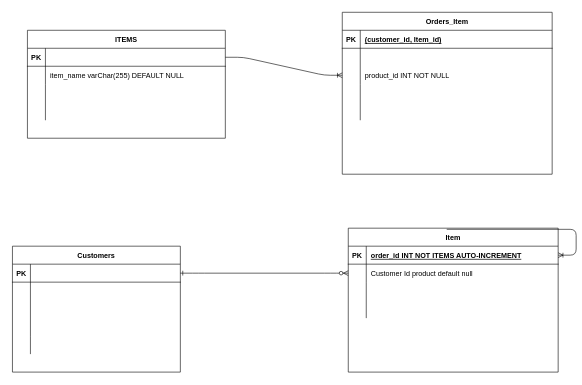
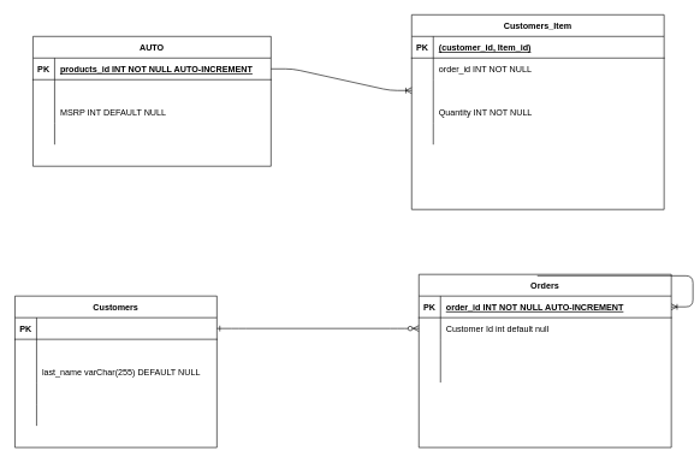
- <mxCell id="42" value="Orders_Item" style="shape=table;startSize=30;container=1;collapsible=1;childLayout=tableLayout;fixedRows=1;rowLines=0;fontStyle=1;align=center;resizeLast=1;" parent="1" vertex="1"><mxGeometry x="570" y="20" width="350" height="270" as="geometry" /></mxCell>
+ <mxCell id="42" value="Customers_Item" style="shape=table;startSize=30;container=1;collapsible=1;childLayout=tableLayout;fixedRows=1;rowLines=0;fontStyle=1;align=center;resizeLast=1;" parent="1" vertex="1"><mxGeometry x="570" y="20" width="350" height="270" as="geometry" /></mxCell>
- <mxCell id="17" value="ITEMS" style="shape=table;startSize=30;container=1;collapsible=1;childLayout=tableLayout;fixedRows=1;rowLines=0;fontStyle=1;align=center;resizeLast=1;" parent="1" vertex="1"><mxGeometry x="45" y="50" width="330" height="180" as="geometry" /></mxCell>
+ <mxCell id="17" value="AUTO" style="shape=table;startSize=30;container=1;collapsible=1;childLayout=tableLayout;fixedRows=1;rowLines=0;fontStyle=1;align=center;resizeLast=1;" parent="1" vertex="1"><mxGeometry x="45" y="50" width="330" height="180" as="geometry" /></mxCell>
+ <mxCell id="20" value="products_id INT NOT NULL AUTO-INCREMENT" style="shape=partialRectangle;connectable=0;fillColor=none;top=0;left=0;bottom=0;right=0;align=left;spacingLeft=6;fontStyle=5;overflow=hidden;" parent="18" vertex="1"><mxGeometry x="30" width="300" height="30" as="geometry" /></mxCell>
+ <mxCell id="48" value="order_id INT NOT NULL" style="shape=partialRectangle;connectable=0;fillColor=none;top=0;left=0;bottom=0;right=0;align=left;spacingLeft=6;overflow=hidden;" parent="46" vertex="1"><mxGeometry x="30" width="320" height="30" as="geometry" /></mxCell>
- <mxCell id="23" value="item_name varChar(255) DEFAULT NULL" style="shape=partialRectangle;connectable=0;fillColor=none;top=0;left=0;bottom=0;right=0;align=left;spacingLeft=6;overflow=hidden;" parent="21" vertex="1"><mxGeometry x="30" width="300" height="30" as="geometry" /></mxCell>
- <mxCell id="51" value="product_id INT NOT NULL" style="shape=partialRectangle;connectable=0;fillColor=none;top=0;left=0;bottom=0;right=0;align=left;spacingLeft=6;overflow=hidden;" parent="49" vertex="1"><mxGeometry x="30" width="320" height="30" as="geometry" /></mxCell>
+ <mxCell id="26" value="MSRP INT DEFAULT NULL" style="shape=partialRectangle;connectable=0;fillColor=none;top=0;left=0;bottom=0;right=0;align=left;spacingLeft=6;overflow=hidden;" parent="24" vertex="1"><mxGeometry x="30" width="300" height="30" as="geometry" /></mxCell>
+ <mxCell id="54" value="Quantity INT NOT NULL" style="shape=partialRectangle;connectable=0;fillColor=none;top=0;left=0;bottom=0;right=0;align=left;spacingLeft=6;overflow=hidden;" parent="52" vertex="1"><mxGeometry x="30" width="320" height="30" as="geometry" /></mxCell>
- <mxCell id="30" value="Item" style="shape=table;startSize=30;container=1;collapsible=1;childLayout=tableLayout;fixedRows=1;rowLines=0;fontStyle=1;align=center;resizeLast=1;" parent="1" vertex="1"><mxGeometry x="580" y="380" width="350" height="240" as="geometry" /></mxCell>
+ <mxCell id="30" value="Orders" style="shape=table;startSize=30;container=1;collapsible=1;childLayout=tableLayout;fixedRows=1;rowLines=0;fontStyle=1;align=center;resizeLast=1;" parent="1" vertex="1"><mxGeometry x="580" y="380" width="350" height="240" as="geometry" /></mxCell>
- <mxCell id="33" value="order_id INT NOT ITEMS AUTO-INCREMENT" style="shape=partialRectangle;connectable=0;fillColor=none;top=0;left=0;bottom=0;right=0;align=left;spacingLeft=6;fontStyle=5;overflow=hidden;" parent="31" vertex="1"><mxGeometry x="30" width="320" height="30" as="geometry" /></mxCell>
+ <mxCell id="33" value="order_id INT NOT NULL AUTO-INCREMENT" style="shape=partialRectangle;connectable=0;fillColor=none;top=0;left=0;bottom=0;right=0;align=left;spacingLeft=6;fontStyle=5;overflow=hidden;" parent="31" vertex="1"><mxGeometry x="30" width="320" height="30" as="geometry" /></mxCell>
- <mxCell id="36" value="Customer Id product default null" style="shape=partialRectangle;connectable=0;fillColor=none;top=0;left=0;bottom=0;right=0;align=left;spacingLeft=6;overflow=hidden;" parent="34" vertex="1"><mxGeometry x="30" width="320" height="30" as="geometry" /></mxCell>
+ <mxCell id="36" value="Customer Id int default null" style="shape=partialRectangle;connectable=0;fillColor=none;top=0;left=0;bottom=0;right=0;align=left;spacingLeft=6;overflow=hidden;" parent="34" vertex="1"><mxGeometry x="30" width="320" height="30" as="geometry" /></mxCell>
+ <mxCell id="10" value="last_name varChar(255) DEFAULT NULL" style="shape=partialRectangle;overflow=hidden;connectable=0;fillColor=none;top=0;left=0;bottom=0;right=0;align=left;spacingLeft=6;" parent="8" vertex="1"><mxGeometry x="30" width="250" height="30" as="geometry" /></mxCell>
